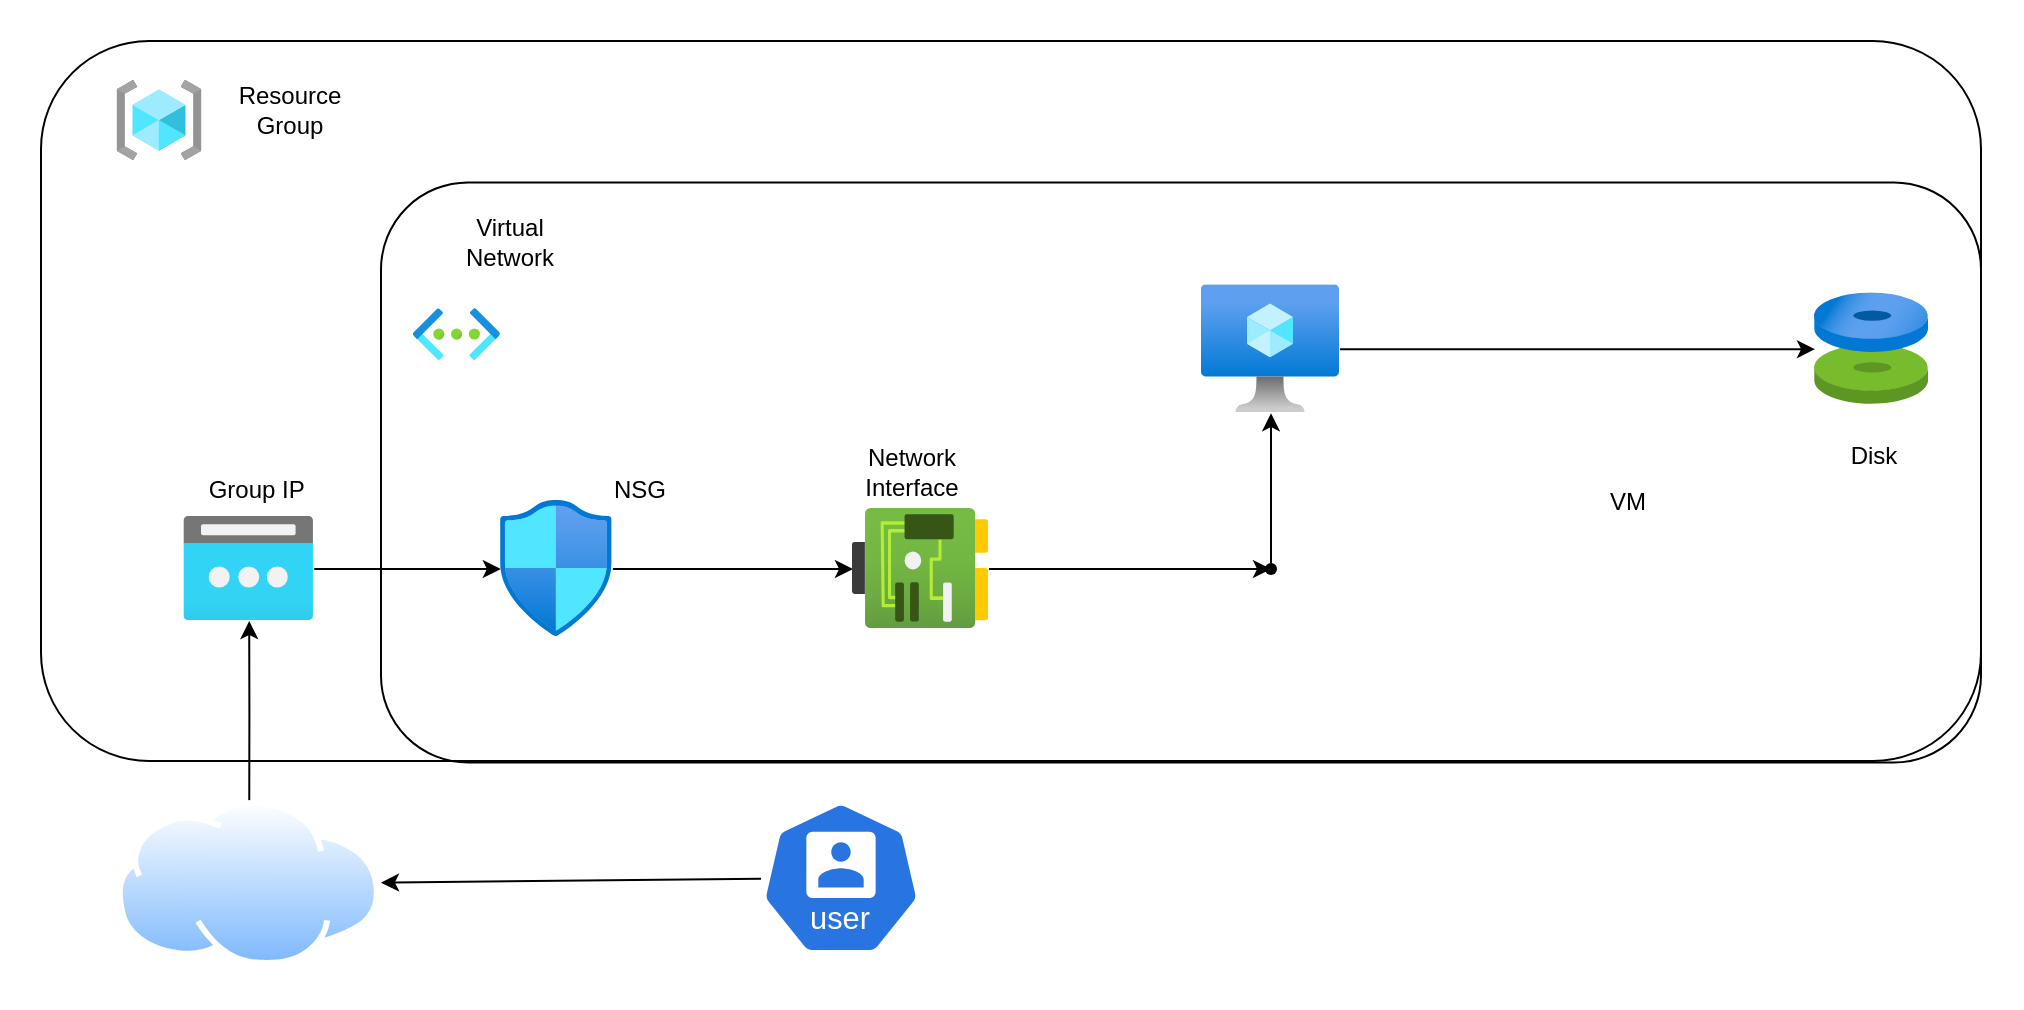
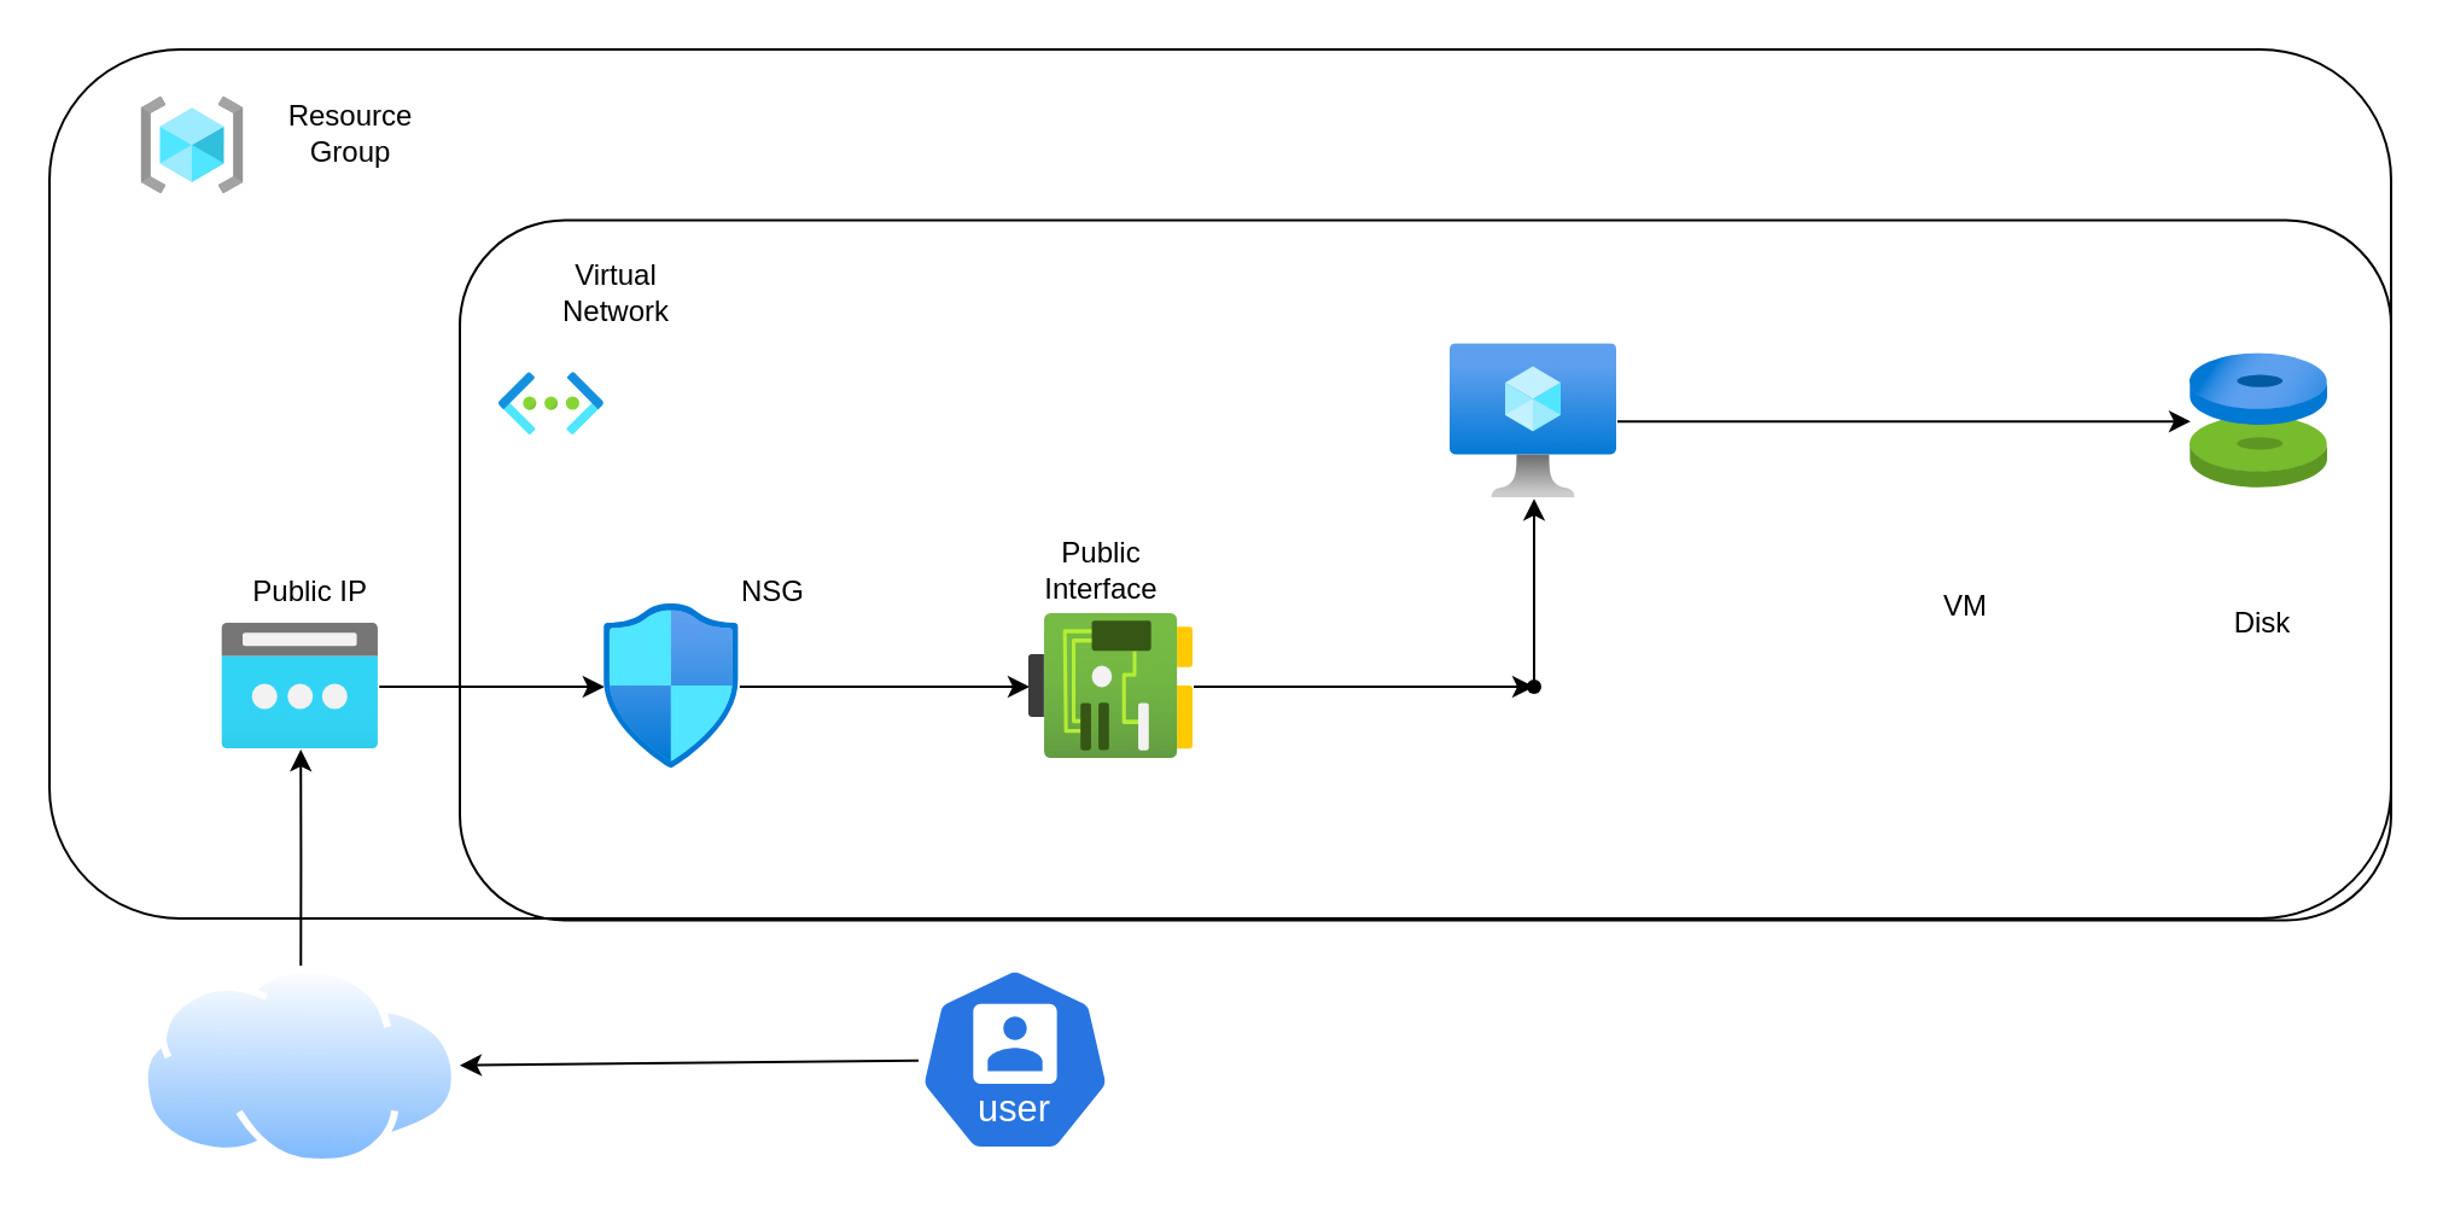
- <mxCell id="25" value="Disk&lt;div&gt;&lt;br&gt;&lt;/div&gt;" style="text;html=1;align=center;verticalAlign=middle;whiteSpace=wrap;rounded=0;" vertex="1" parent="1"><mxGeometry x="907" y="220" width="60" height="30" as="geometry" /></mxCell>
+ <mxCell id="25" value="Disk&lt;div&gt;&lt;br&gt;&lt;/div&gt;" style="text;html=1;align=center;verticalAlign=middle;whiteSpace=wrap;rounded=0;" vertex="1" parent="1"><mxGeometry x="907" y="250" width="60" height="30" as="geometry" /></mxCell>
- <mxCell id="23" value="Network Interface" style="text;html=1;align=center;verticalAlign=middle;whiteSpace=wrap;rounded=0;" vertex="1" parent="1"><mxGeometry x="426" y="220.72" width="60" height="30" as="geometry" /></mxCell>
+ <mxCell id="23" value="Public Interface" style="text;html=1;align=center;verticalAlign=middle;whiteSpace=wrap;rounded=0;" vertex="1" parent="1"><mxGeometry x="426" y="220.72" width="60" height="30" as="geometry" /></mxCell>
- <mxCell id="21" value="Group IP&amp;nbsp;" style="text;html=1;align=center;verticalAlign=middle;whiteSpace=wrap;rounded=0;" vertex="1" parent="1"><mxGeometry x="100" y="230" width="60" height="30" as="geometry" /></mxCell>
+ <mxCell id="21" value="Public IP&amp;nbsp;" style="text;html=1;align=center;verticalAlign=middle;whiteSpace=wrap;rounded=0;" vertex="1" parent="1"><mxGeometry x="100" y="230" width="60" height="30" as="geometry" /></mxCell>
